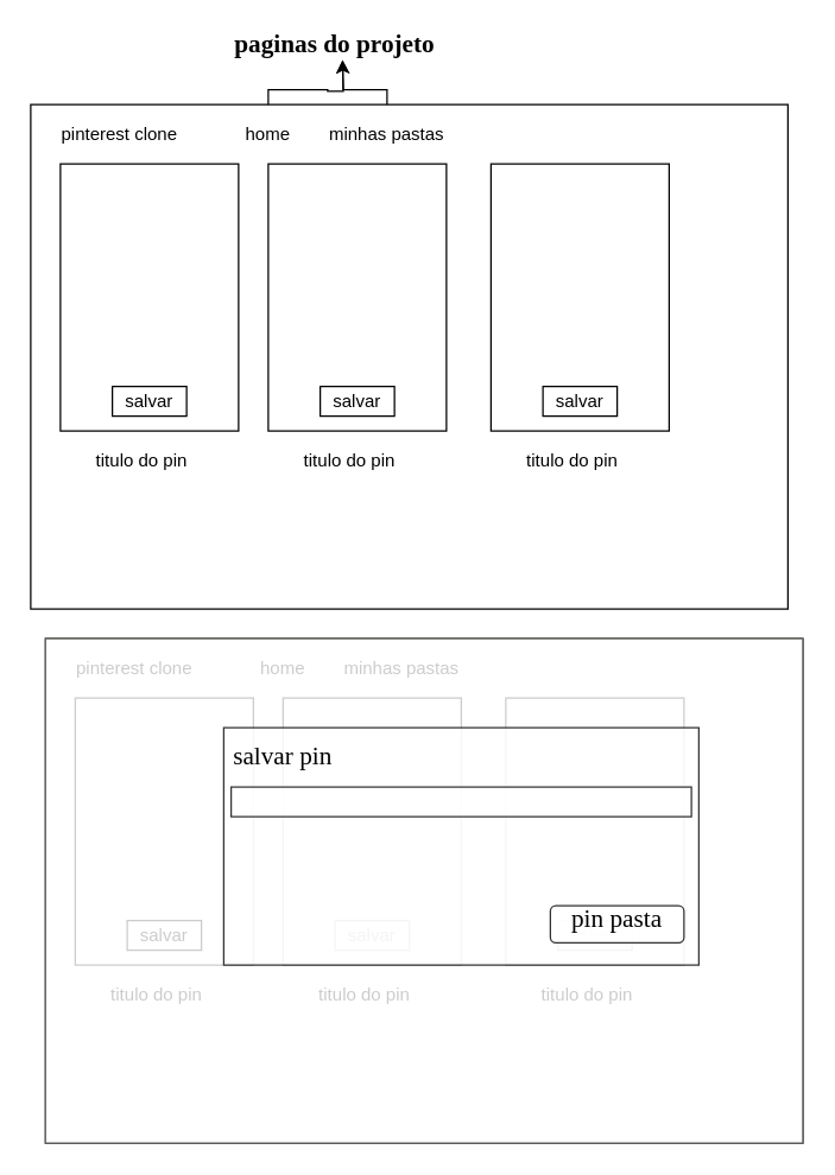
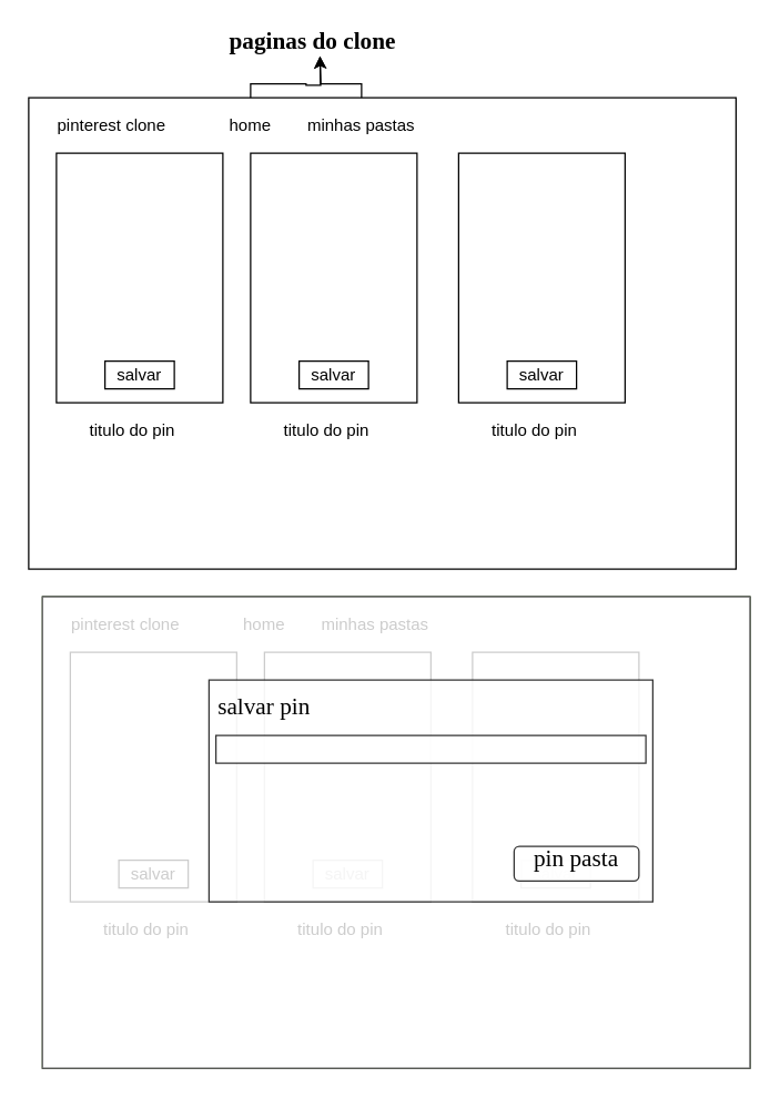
- <mxCell id="4" value="paginas do projeto" style="text;html=1;strokeColor=none;fillColor=none;align=center;verticalAlign=middle;whiteSpace=wrap;rounded=0;fontStyle=1;fontFamily=Times New Roman;fontSize=17;" vertex="1" parent="1"><mxGeometry x="150" y="20" width="150" height="20" as="geometry" /></mxCell>
+ <mxCell id="4" value="paginas do clone" style="text;html=1;strokeColor=none;fillColor=none;align=center;verticalAlign=middle;whiteSpace=wrap;rounded=0;fontStyle=1;fontFamily=Times New Roman;fontSize=17;" vertex="1" parent="1"><mxGeometry x="150" y="20" width="150" height="20" as="geometry" /></mxCell>
